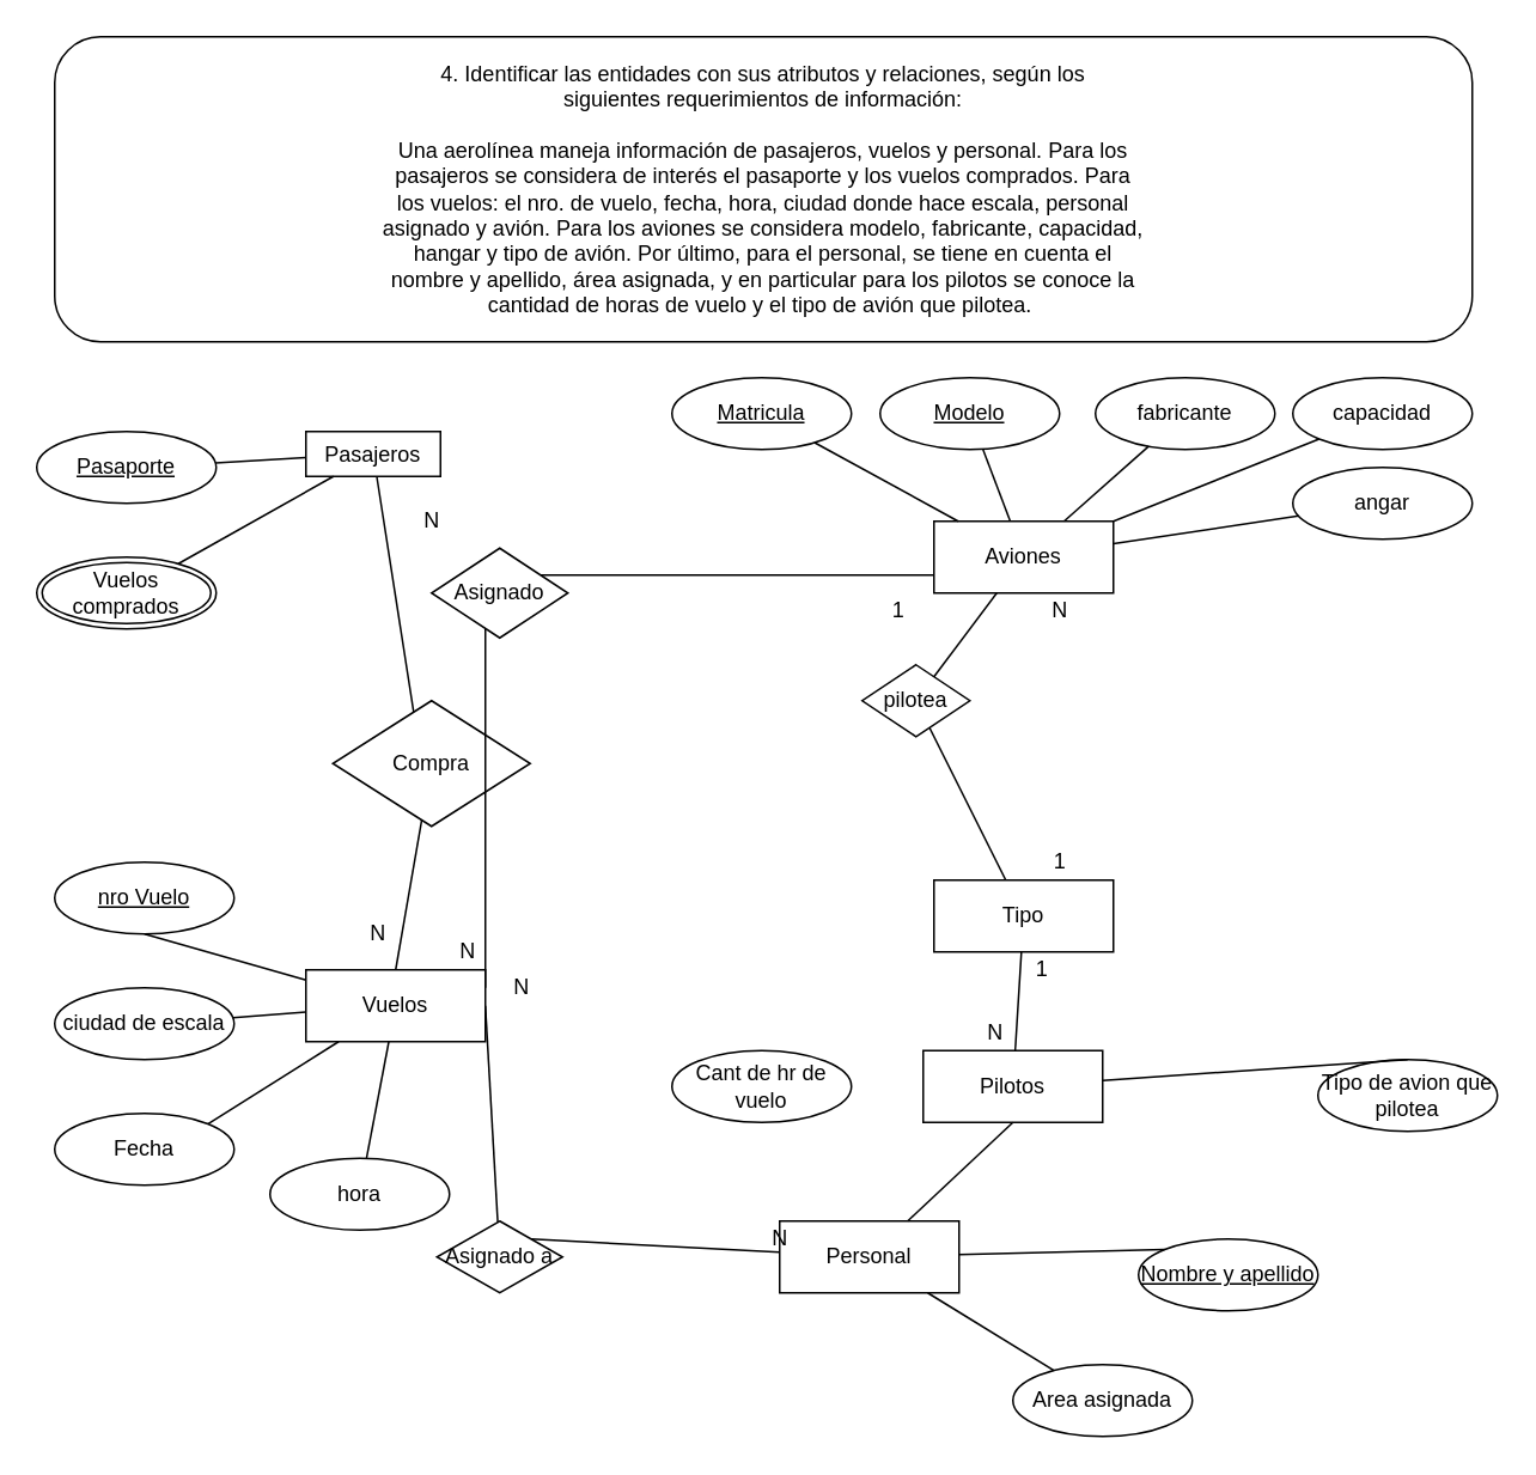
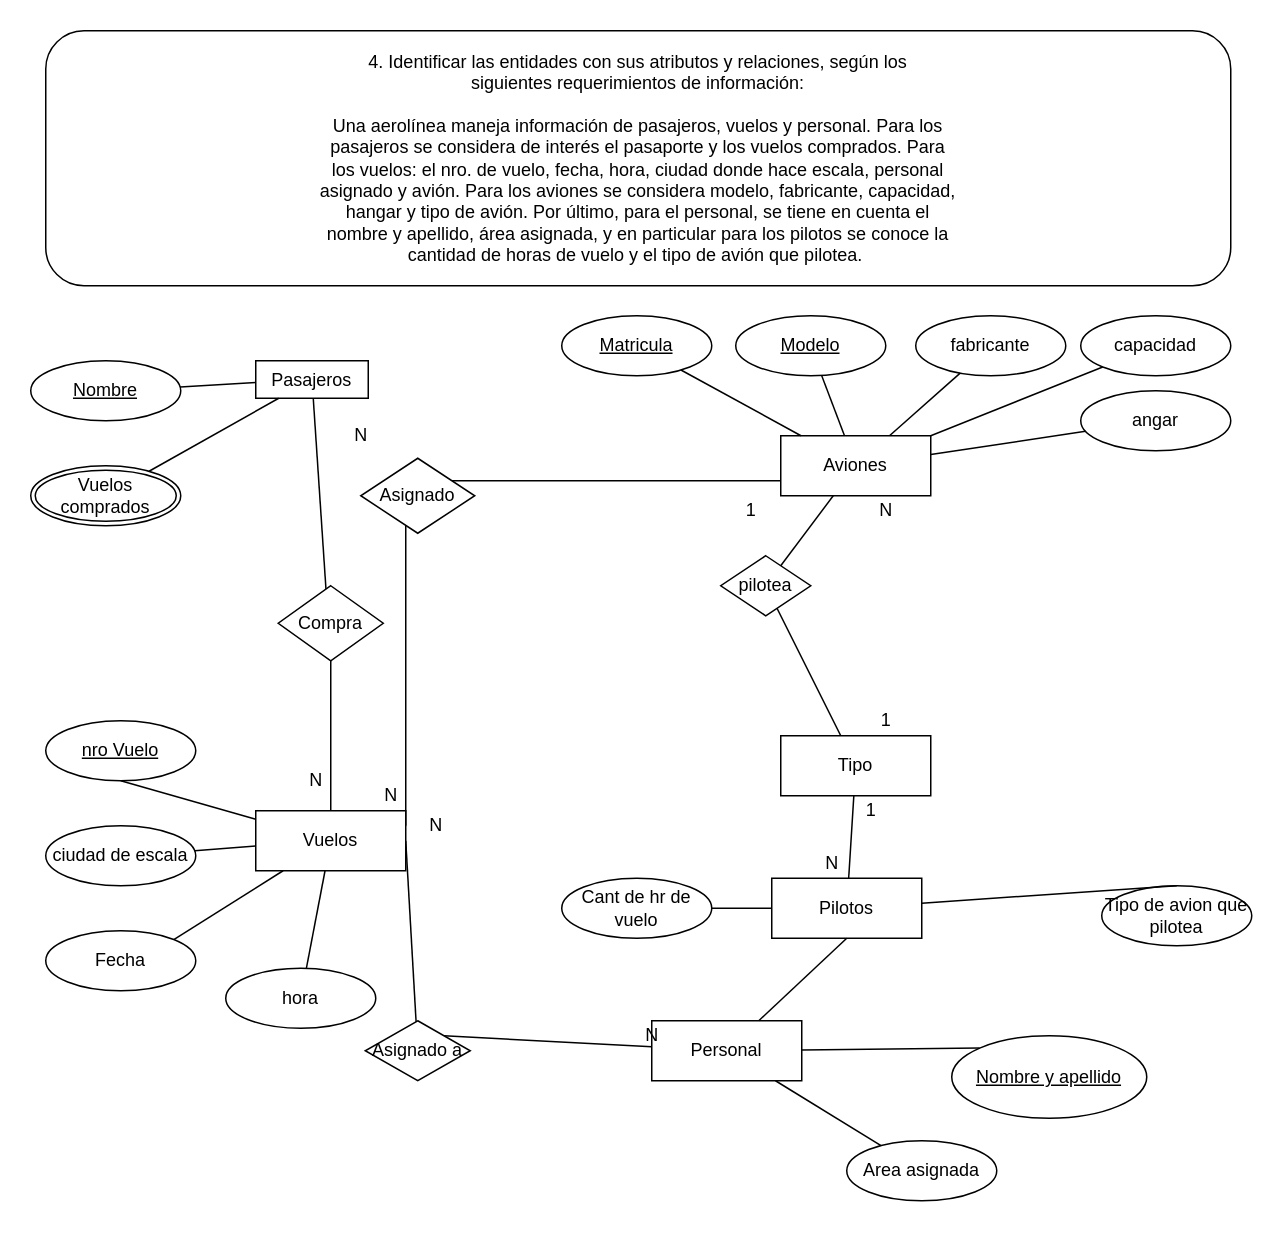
- <mxCell id="20" value="Pasaporte" style="ellipse;whiteSpace=wrap;html=1;align=center;fontStyle=4;" vertex="1" parent="1"><mxGeometry x="20" y="240" width="100" height="40" as="geometry" /></mxCell>
+ <mxCell id="20" value="Nombre" style="ellipse;whiteSpace=wrap;html=1;align=center;fontStyle=4;" vertex="1" parent="1"><mxGeometry x="20" y="240" width="100" height="40" as="geometry" /></mxCell>
- <mxCell id="38" value="Compra" style="shape=rhombus;perimeter=rhombusPerimeter;whiteSpace=wrap;html=1;align=center;" vertex="1" parent="1"><mxGeometry x="185" y="390" width="110" height="70" as="geometry" /></mxCell>
+ <mxCell id="38" value="Compra" style="shape=rhombus;perimeter=rhombusPerimeter;whiteSpace=wrap;html=1;align=center;" vertex="1" parent="1"><mxGeometry x="185" y="390" width="70" height="50" as="geometry" /></mxCell>
+ <mxCell id="35" value="" style="endArrow=none;html=1;rounded=0;" edge="1" parent="1" source="16" target="17"><mxGeometry relative="1" as="geometry"><mxPoint x="618.854" y="433.274" as="sourcePoint" /><mxPoint x="564" y="440.717" as="targetPoint" /></mxGeometry></mxCell>
- <mxCell id="14" value="Nombre y apellido" style="ellipse;whiteSpace=wrap;html=1;align=center;fontStyle=4;" vertex="1" parent="1"><mxGeometry x="634" y="690" width="100" height="40" as="geometry" /></mxCell>
+ <mxCell id="14" value="Nombre y apellido" style="ellipse;whiteSpace=wrap;html=1;align=center;fontStyle=4;" vertex="1" parent="1"><mxGeometry x="634" y="690" width="130" height="55" as="geometry" /></mxCell>
